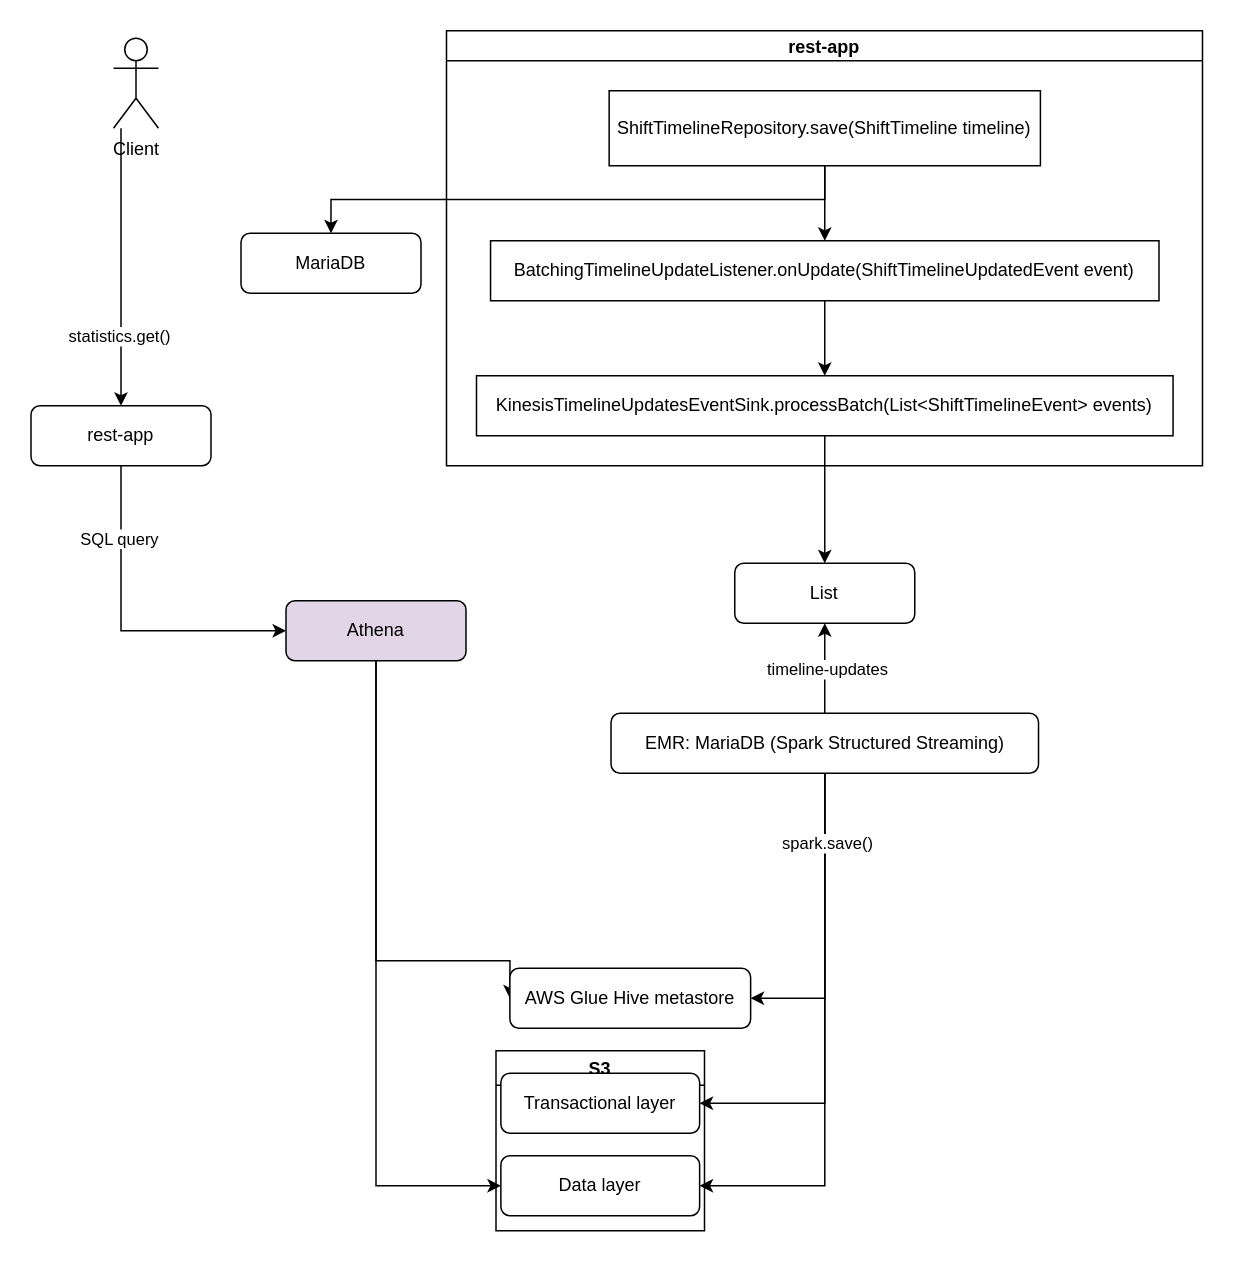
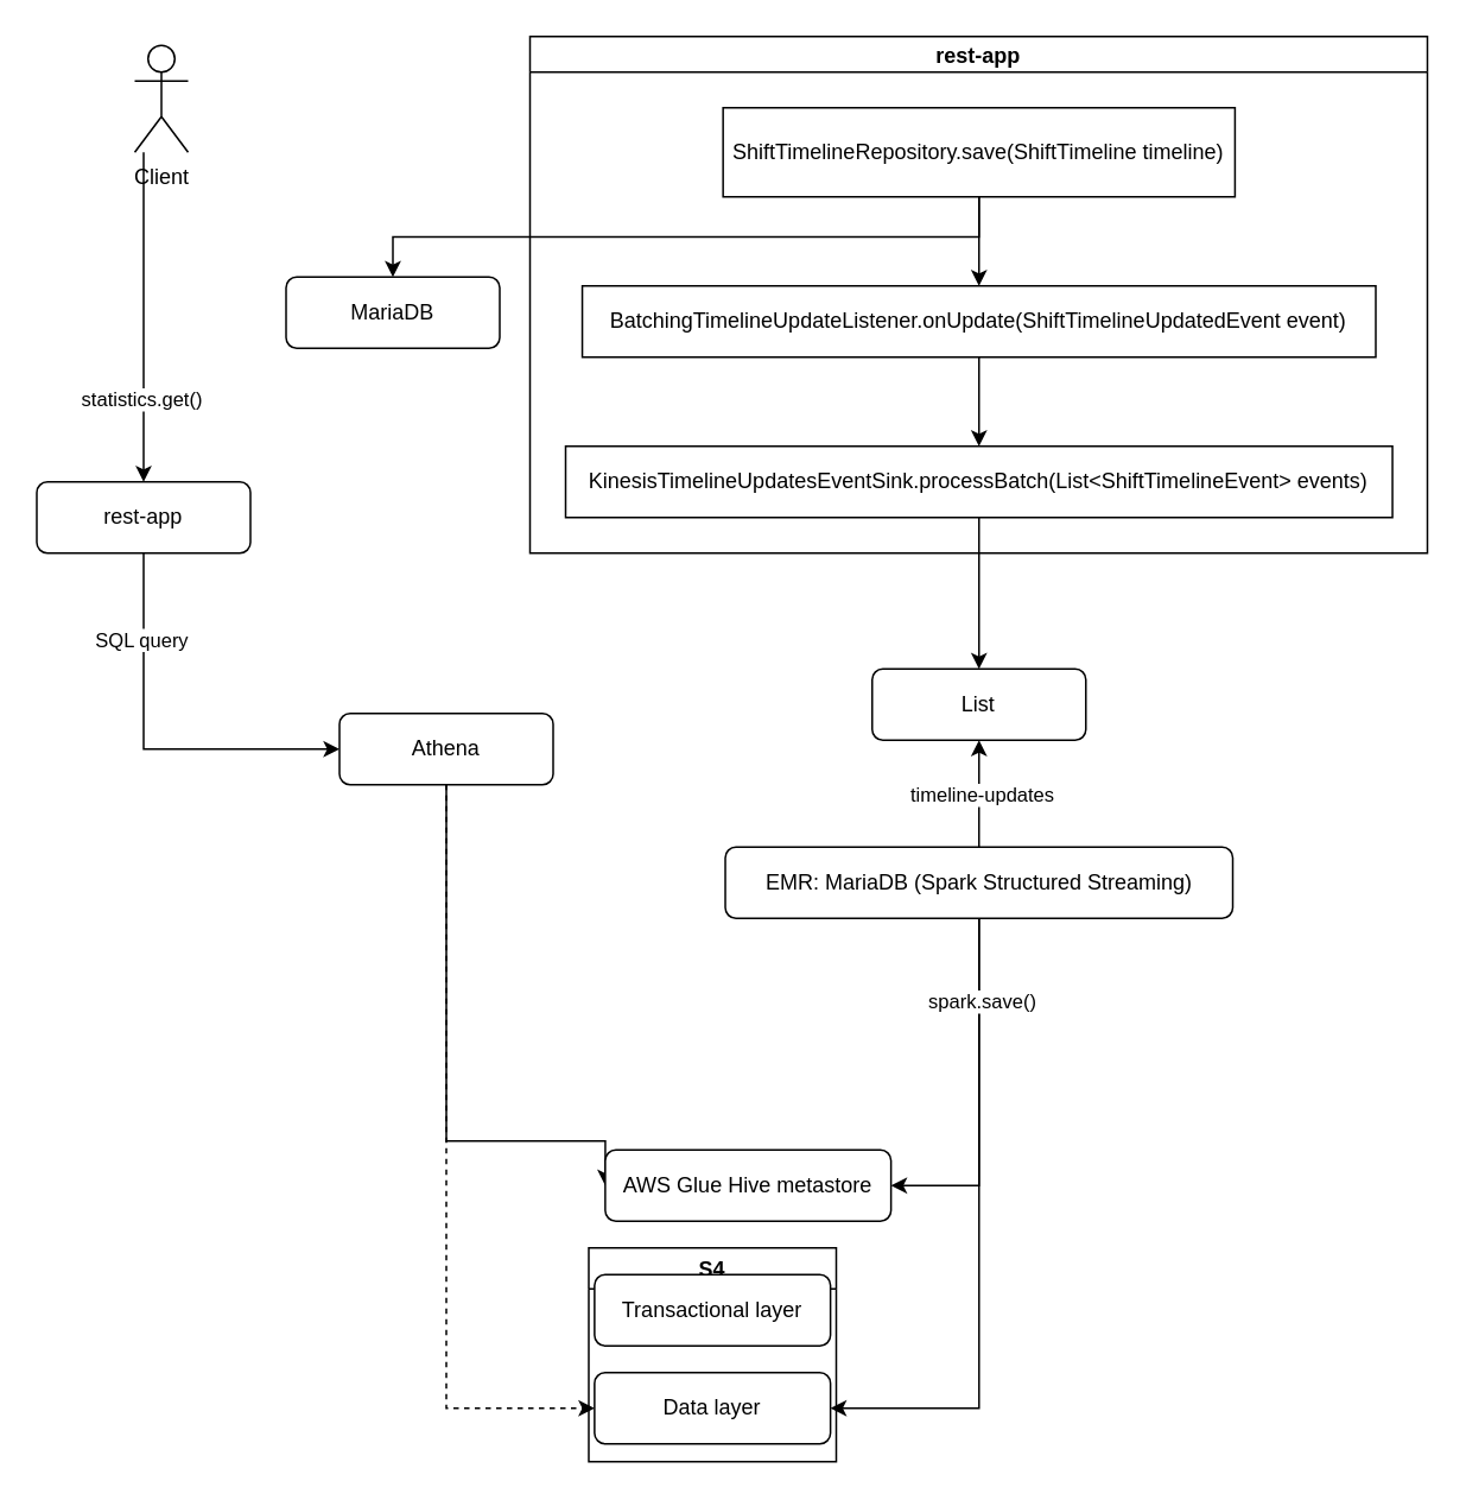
- <mxCell id="27" value="Athena" style="rounded=1;whiteSpace=wrap;html=1;fontSize=12;glass=0;strokeWidth=1;shadow=0;fillColor=#e1d5e7;" vertex="1" parent="1"><mxGeometry x="190" y="400" width="120" height="40" as="geometry" /></mxCell>
+ <mxCell id="27" value="Athena" style="rounded=1;whiteSpace=wrap;html=1;fontSize=12;glass=0;strokeWidth=1;shadow=0;" vertex="1" parent="1"><mxGeometry x="190" y="400" width="120" height="40" as="geometry" /></mxCell>
- <mxCell id="22" value="S3" style="swimlane;" vertex="1" parent="1"><mxGeometry x="330" y="700" width="139" height="120" as="geometry" /></mxCell>
+ <mxCell id="22" value="S4" style="swimlane;" vertex="1" parent="1"><mxGeometry x="330" y="700" width="139" height="120" as="geometry" /></mxCell>
- <mxCell id="5" style="edgeStyle=orthogonalEdgeStyle;rounded=0;orthogonalLoop=1;jettySize=auto;html=1;entryX=1;entryY=0.5;entryDx=0;entryDy=0;" edge="1" parent="1" source="9" target="23"><mxGeometry relative="1" as="geometry" /></mxCell>
- <mxCell id="25" style="edgeStyle=orthogonalEdgeStyle;rounded=0;orthogonalLoop=1;jettySize=auto;html=1;entryX=0;entryY=0.5;entryDx=0;entryDy=0;exitX=0.5;exitY=1;exitDx=0;exitDy=0;" edge="1" parent="1" source="27" target="24"><mxGeometry relative="1" as="geometry" /></mxCell>
+ <mxCell id="25" style="edgeStyle=orthogonalEdgeStyle;rounded=0;orthogonalLoop=1;jettySize=auto;html=1;entryX=0;entryY=0.5;entryDx=0;entryDy=0;exitX=0.5;exitY=1;exitDx=0;exitDy=0;dashed=1;" edge="1" parent="1" source="27" target="24"><mxGeometry relative="1" as="geometry" /></mxCell>
